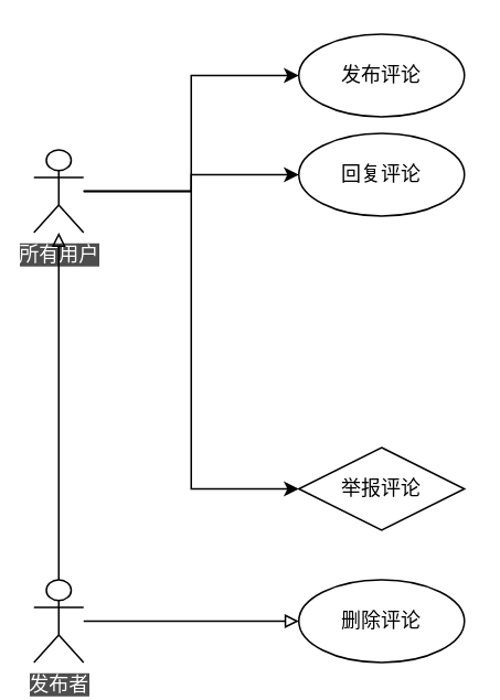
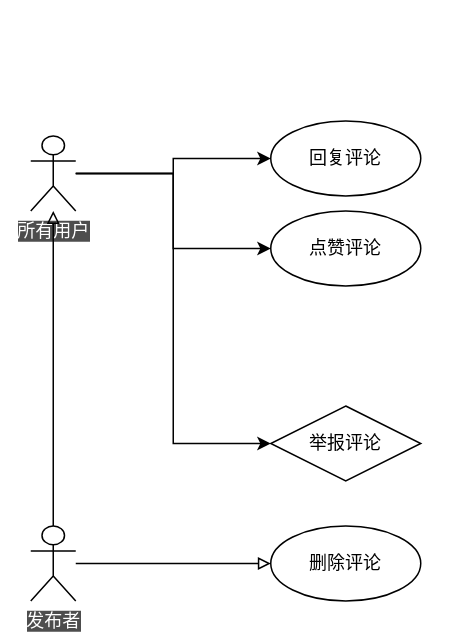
- <mxCell id="7" value="发布评论" style="ellipse;whiteSpace=wrap;html=1;" vertex="1" parent="1"><mxGeometry x="180" y="20" width="100" height="50" as="geometry" /></mxCell>
- <mxCell id="2" style="edgeStyle=orthogonalEdgeStyle;rounded=0;orthogonalLoop=1;jettySize=auto;html=1;entryX=0;entryY=0.5;entryDx=0;entryDy=0;" edge="1" parent="1" source="6" target="7"><mxGeometry relative="1" as="geometry" /></mxCell>
+ <mxCell id="4" style="edgeStyle=orthogonalEdgeStyle;rounded=0;orthogonalLoop=1;jettySize=auto;html=1;" edge="1" parent="1" source="6" target="9"><mxGeometry relative="1" as="geometry" /></mxCell>
+ <mxCell id="9" value="点赞评论" style="ellipse;whiteSpace=wrap;html=1;" vertex="1" parent="1"><mxGeometry x="180" y="140" width="100" height="50" as="geometry" /></mxCell>
